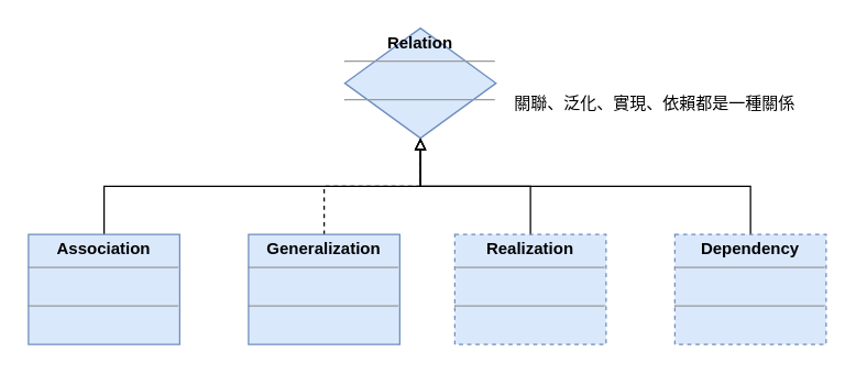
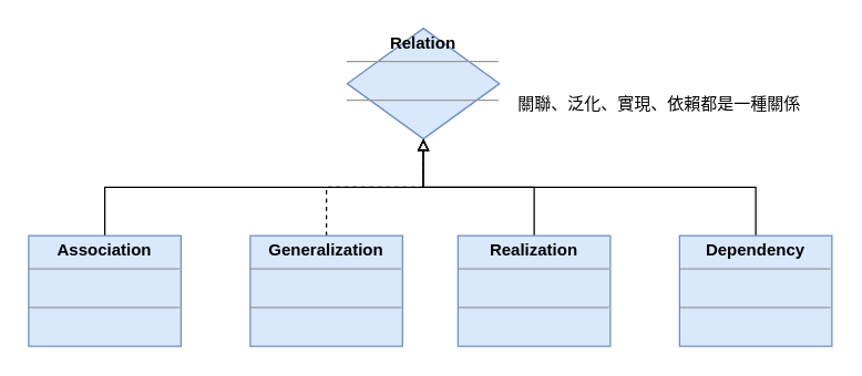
- <mxCell id="4" value="&lt;p style=&quot;margin:0px;margin-top:4px;text-align:center;&quot;&gt;&lt;b&gt;Realization&lt;/b&gt;&lt;/p&gt;&lt;hr size=&quot;1&quot;&gt;&lt;p style=&quot;margin:0px;margin-left:4px;&quot;&gt;&lt;br&gt;&lt;/p&gt;&lt;hr size=&quot;1&quot;&gt;&lt;p style=&quot;margin:0px;margin-left:4px;&quot;&gt;&lt;br&gt;&lt;/p&gt;" style="verticalAlign=top;align=left;overflow=fill;fontSize=12;fontFamily=Helvetica;html=1;whiteSpace=wrap;fillColor=#dae8fc;strokeColor=#6c8ebf;dashed=1;" vertex="1" parent="1"><mxGeometry x="330" y="170" width="110" height="80" as="geometry" /></mxCell>
+ <mxCell id="4" value="&lt;p style=&quot;margin:0px;margin-top:4px;text-align:center;&quot;&gt;&lt;b&gt;Realization&lt;/b&gt;&lt;/p&gt;&lt;hr size=&quot;1&quot;&gt;&lt;p style=&quot;margin:0px;margin-left:4px;&quot;&gt;&lt;br&gt;&lt;/p&gt;&lt;hr size=&quot;1&quot;&gt;&lt;p style=&quot;margin:0px;margin-left:4px;&quot;&gt;&lt;br&gt;&lt;/p&gt;" style="verticalAlign=top;align=left;overflow=fill;fontSize=12;fontFamily=Helvetica;html=1;whiteSpace=wrap;fillColor=#dae8fc;strokeColor=#6c8ebf;" vertex="1" parent="1"><mxGeometry x="330" y="170" width="110" height="80" as="geometry" /></mxCell>
- <mxCell id="10" value="&lt;p style=&quot;margin:0px;margin-top:4px;text-align:center;&quot;&gt;&lt;b&gt;Dependency&lt;/b&gt;&lt;/p&gt;&lt;hr size=&quot;1&quot;&gt;&lt;p style=&quot;margin:0px;margin-left:4px;&quot;&gt;&lt;br&gt;&lt;/p&gt;&lt;hr size=&quot;1&quot;&gt;&lt;p style=&quot;margin:0px;margin-left:4px;&quot;&gt;&lt;br&gt;&lt;/p&gt;" style="verticalAlign=top;align=left;overflow=fill;fontSize=12;fontFamily=Helvetica;html=1;whiteSpace=wrap;fillColor=#dae8fc;strokeColor=#6c8ebf;dashed=1;" vertex="1" parent="1"><mxGeometry x="490" y="170" width="110" height="80" as="geometry" /></mxCell>
+ <mxCell id="10" value="&lt;p style=&quot;margin:0px;margin-top:4px;text-align:center;&quot;&gt;&lt;b&gt;Dependency&lt;/b&gt;&lt;/p&gt;&lt;hr size=&quot;1&quot;&gt;&lt;p style=&quot;margin:0px;margin-left:4px;&quot;&gt;&lt;br&gt;&lt;/p&gt;&lt;hr size=&quot;1&quot;&gt;&lt;p style=&quot;margin:0px;margin-left:4px;&quot;&gt;&lt;br&gt;&lt;/p&gt;" style="verticalAlign=top;align=left;overflow=fill;fontSize=12;fontFamily=Helvetica;html=1;whiteSpace=wrap;fillColor=#dae8fc;strokeColor=#6c8ebf;" vertex="1" parent="1"><mxGeometry x="490" y="170" width="110" height="80" as="geometry" /></mxCell>
